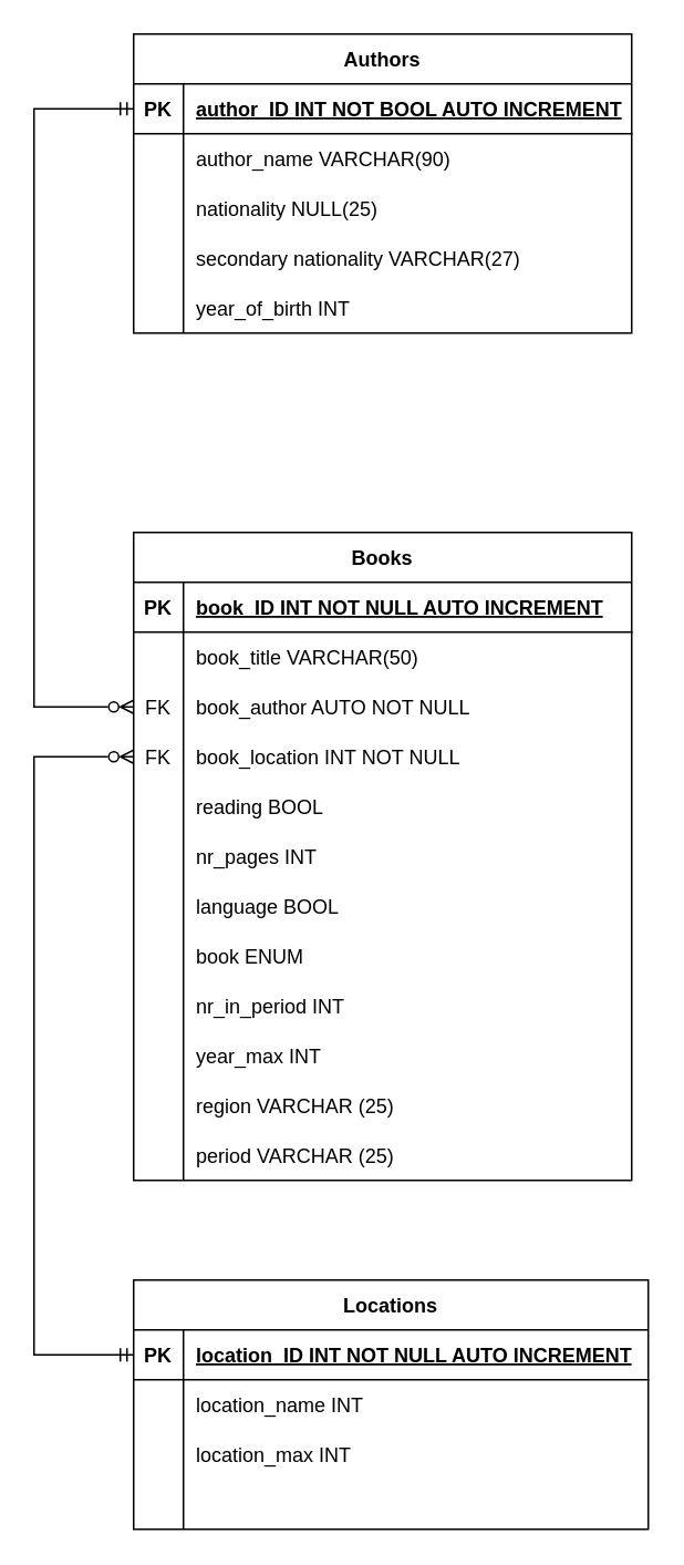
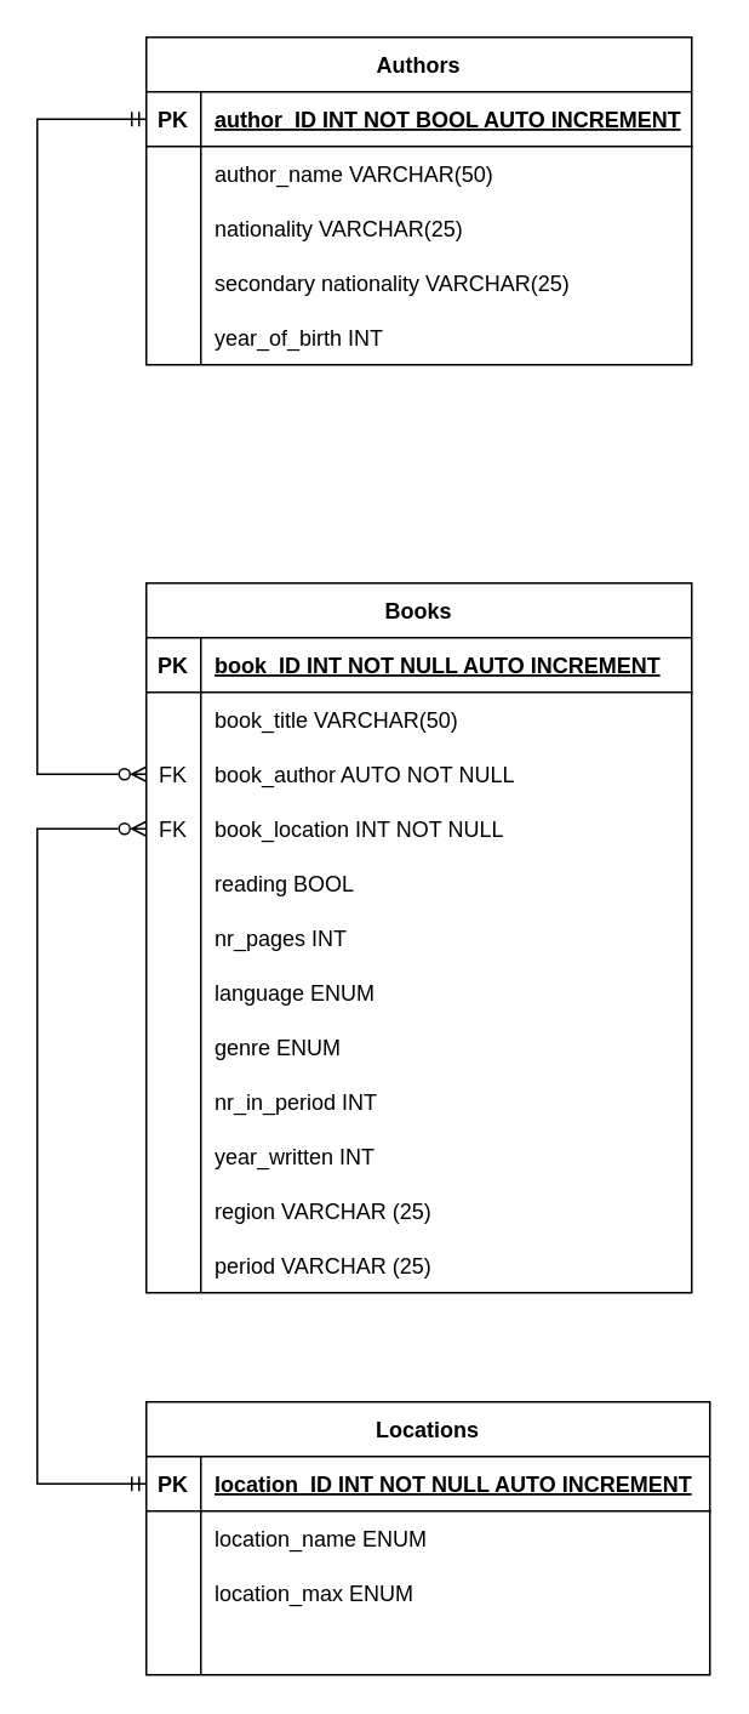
- <mxCell id="45" value="author_name VARCHAR(90)" style="shape=partialRectangle;connectable=0;fillColor=none;top=0;left=0;bottom=0;right=0;align=left;spacingLeft=6;overflow=hidden;" vertex="1" parent="43"><mxGeometry x="30" width="270" height="30" as="geometry"><mxRectangle width="270" height="30" as="alternateBounds" /></mxGeometry></mxCell>
+ <mxCell id="45" value="author_name VARCHAR(50)" style="shape=partialRectangle;connectable=0;fillColor=none;top=0;left=0;bottom=0;right=0;align=left;spacingLeft=6;overflow=hidden;" vertex="1" parent="43"><mxGeometry x="30" width="270" height="30" as="geometry"><mxRectangle width="270" height="30" as="alternateBounds" /></mxGeometry></mxCell>
- <mxCell id="48" value="nationality NULL(25)" style="shape=partialRectangle;connectable=0;fillColor=none;top=0;left=0;bottom=0;right=0;align=left;spacingLeft=6;overflow=hidden;" vertex="1" parent="46"><mxGeometry x="30" width="270" height="30" as="geometry"><mxRectangle width="270" height="30" as="alternateBounds" /></mxGeometry></mxCell>
+ <mxCell id="48" value="nationality VARCHAR(25)" style="shape=partialRectangle;connectable=0;fillColor=none;top=0;left=0;bottom=0;right=0;align=left;spacingLeft=6;overflow=hidden;" vertex="1" parent="46"><mxGeometry x="30" width="270" height="30" as="geometry"><mxRectangle width="270" height="30" as="alternateBounds" /></mxGeometry></mxCell>
- <mxCell id="51" value="secondary nationality VARCHAR(27)" style="shape=partialRectangle;connectable=0;fillColor=none;top=0;left=0;bottom=0;right=0;align=left;spacingLeft=6;overflow=hidden;" vertex="1" parent="49"><mxGeometry x="30" width="270" height="30" as="geometry"><mxRectangle width="270" height="30" as="alternateBounds" /></mxGeometry></mxCell>
+ <mxCell id="51" value="secondary nationality VARCHAR(25)" style="shape=partialRectangle;connectable=0;fillColor=none;top=0;left=0;bottom=0;right=0;align=left;spacingLeft=6;overflow=hidden;" vertex="1" parent="49"><mxGeometry x="30" width="270" height="30" as="geometry"><mxRectangle width="270" height="30" as="alternateBounds" /></mxGeometry></mxCell>
- <mxCell id="23" value="language BOOL" style="shape=partialRectangle;connectable=0;fillColor=none;top=0;left=0;bottom=0;right=0;align=left;spacingLeft=6;overflow=hidden;" vertex="1" parent="21"><mxGeometry x="30" width="270" height="30" as="geometry"><mxRectangle width="270" height="30" as="alternateBounds" /></mxGeometry></mxCell>
+ <mxCell id="23" value="language ENUM" style="shape=partialRectangle;connectable=0;fillColor=none;top=0;left=0;bottom=0;right=0;align=left;spacingLeft=6;overflow=hidden;" vertex="1" parent="21"><mxGeometry x="30" width="270" height="30" as="geometry"><mxRectangle width="270" height="30" as="alternateBounds" /></mxGeometry></mxCell>
- <mxCell id="26" value="book ENUM" style="shape=partialRectangle;connectable=0;fillColor=none;top=0;left=0;bottom=0;right=0;align=left;spacingLeft=6;overflow=hidden;" vertex="1" parent="24"><mxGeometry x="30" width="270" height="30" as="geometry"><mxRectangle width="270" height="30" as="alternateBounds" /></mxGeometry></mxCell>
+ <mxCell id="26" value="genre ENUM" style="shape=partialRectangle;connectable=0;fillColor=none;top=0;left=0;bottom=0;right=0;align=left;spacingLeft=6;overflow=hidden;" vertex="1" parent="24"><mxGeometry x="30" width="270" height="30" as="geometry"><mxRectangle width="270" height="30" as="alternateBounds" /></mxGeometry></mxCell>
- <mxCell id="32" value="year_max INT" style="shape=partialRectangle;connectable=0;fillColor=none;top=0;left=0;bottom=0;right=0;align=left;spacingLeft=6;overflow=hidden;" vertex="1" parent="30"><mxGeometry x="30" width="270" height="30" as="geometry"><mxRectangle width="270" height="30" as="alternateBounds" /></mxGeometry></mxCell>
+ <mxCell id="32" value="year_written INT" style="shape=partialRectangle;connectable=0;fillColor=none;top=0;left=0;bottom=0;right=0;align=left;spacingLeft=6;overflow=hidden;" vertex="1" parent="30"><mxGeometry x="30" width="270" height="30" as="geometry"><mxRectangle width="270" height="30" as="alternateBounds" /></mxGeometry></mxCell>
- <mxCell id="61" value="location_name INT" style="shape=partialRectangle;connectable=0;fillColor=none;top=0;left=0;bottom=0;right=0;align=left;spacingLeft=6;overflow=hidden;" vertex="1" parent="59"><mxGeometry x="30" width="280" height="30" as="geometry"><mxRectangle width="280" height="30" as="alternateBounds" /></mxGeometry></mxCell>
+ <mxCell id="61" value="location_name ENUM" style="shape=partialRectangle;connectable=0;fillColor=none;top=0;left=0;bottom=0;right=0;align=left;spacingLeft=6;overflow=hidden;" vertex="1" parent="59"><mxGeometry x="30" width="280" height="30" as="geometry"><mxRectangle width="280" height="30" as="alternateBounds" /></mxGeometry></mxCell>
- <mxCell id="64" value="location_max INT" style="shape=partialRectangle;connectable=0;fillColor=none;top=0;left=0;bottom=0;right=0;align=left;spacingLeft=6;overflow=hidden;" vertex="1" parent="62"><mxGeometry x="30" width="280" height="30" as="geometry"><mxRectangle width="280" height="30" as="alternateBounds" /></mxGeometry></mxCell>
+ <mxCell id="64" value="location_max ENUM" style="shape=partialRectangle;connectable=0;fillColor=none;top=0;left=0;bottom=0;right=0;align=left;spacingLeft=6;overflow=hidden;" vertex="1" parent="62"><mxGeometry x="30" width="280" height="30" as="geometry"><mxRectangle width="280" height="30" as="alternateBounds" /></mxGeometry></mxCell>
